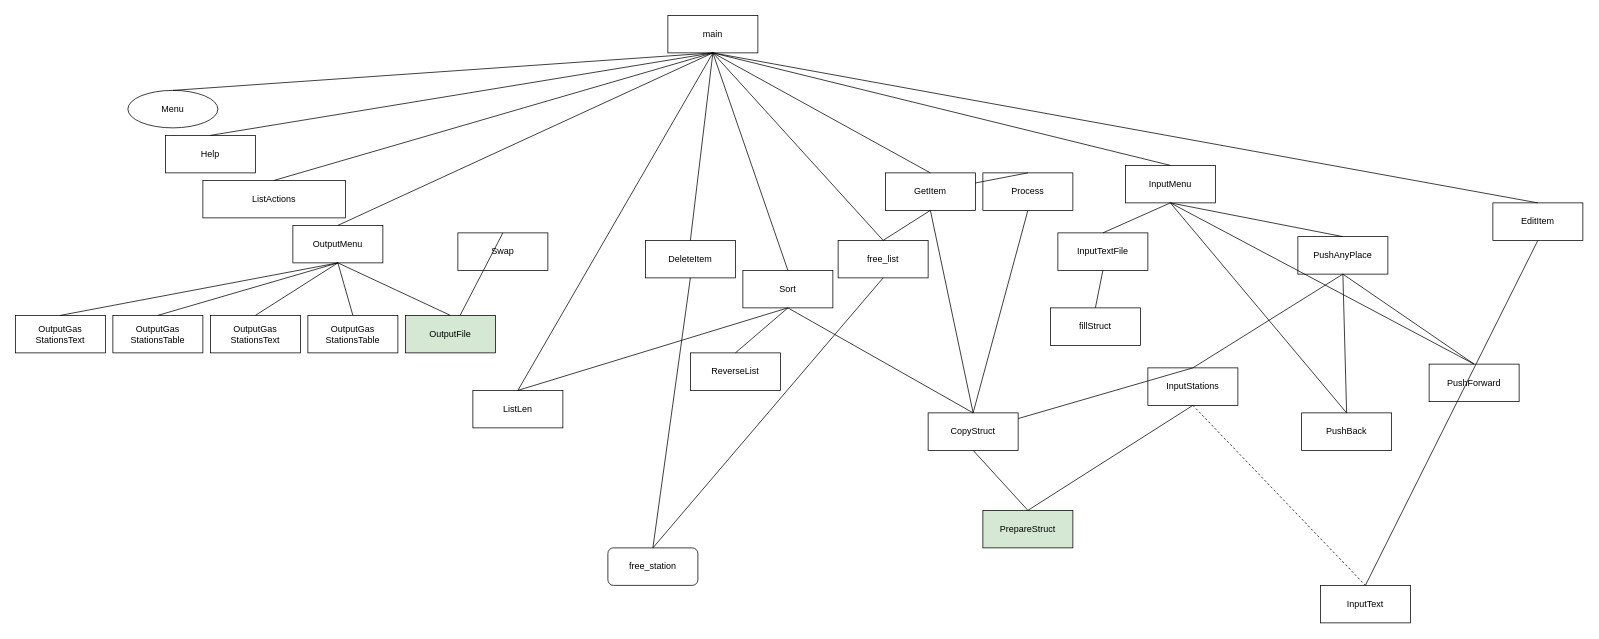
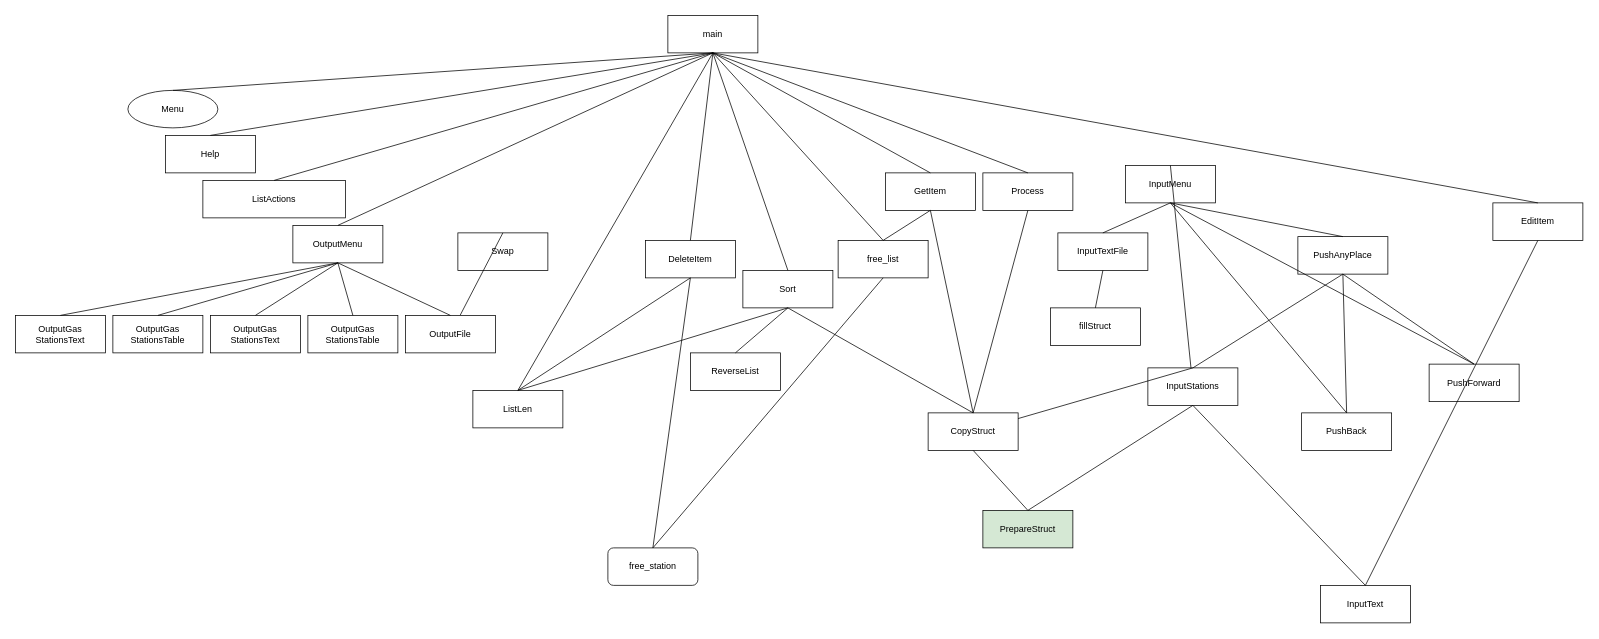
- <mxCell id="26" value="" style="endArrow=none;html=1;entryX=0.5;entryY=1;entryDx=0;entryDy=0;exitX=0.5;exitY=0;exitDx=0;exitDy=0;" parent="1" source="5" target="2" edge="1"><mxGeometry width="50" height="50" relative="1" as="geometry"><mxPoint x="700" y="110" as="sourcePoint" /><mxPoint x="750" y="60" as="targetPoint" /></mxGeometry></mxCell>
+ <mxCell id="26" value="" style="endArrow=none;html=1;exitX=0.5;exitY=0;exitDx=0;exitDy=0;" parent="1" source="5" target="16" edge="1"><mxGeometry width="50" height="50" relative="1" as="geometry"><mxPoint x="700" y="110" as="sourcePoint" /><mxPoint x="750" y="60" as="targetPoint" /></mxGeometry></mxCell>
- <mxCell id="35" value="" style="endArrow=none;html=1;exitX=0.5;exitY=0;exitDx=0;exitDy=0;" parent="1" source="17" target="12" edge="1"><mxGeometry width="50" height="50" relative="1" as="geometry"><mxPoint x="1200" y="160" as="sourcePoint" /><mxPoint x="1250" y="110" as="targetPoint" /></mxGeometry></mxCell>
+ <mxCell id="35" value="" style="endArrow=none;html=1;entryX=0.5;entryY=1;entryDx=0;entryDy=0;exitX=0.5;exitY=0;exitDx=0;exitDy=0;" parent="1" source="17" target="2" edge="1"><mxGeometry width="50" height="50" relative="1" as="geometry"><mxPoint x="1200" y="160" as="sourcePoint" /><mxPoint x="1250" y="110" as="targetPoint" /></mxGeometry></mxCell>
+ <mxCell id="42" value="" style="endArrow=none;html=1;entryX=0.5;entryY=1;entryDx=0;entryDy=0;exitX=0.5;exitY=0;exitDx=0;exitDy=0;" parent="1" source="8" target="9" edge="1"><mxGeometry width="50" height="50" relative="1" as="geometry"><mxPoint x="560" y="-30" as="sourcePoint" /><mxPoint x="610" y="-80" as="targetPoint" /></mxGeometry></mxCell>
- <mxCell id="68" value="OutputFile" style="rounded=0;whiteSpace=wrap;html=1;fillColor=#d5e8d4;" parent="1" vertex="1"><mxGeometry x="540" y="420" width="120" height="50" as="geometry" /></mxCell>
+ <mxCell id="68" value="OutputFile" style="rounded=0;whiteSpace=wrap;html=1;" parent="1" vertex="1"><mxGeometry x="540" y="420" width="120" height="50" as="geometry" /></mxCell>
- <mxCell id="53" value="" style="endArrow=none;html=1;exitX=0.5;exitY=1;exitDx=0;exitDy=0;entryX=0.5;entryY=0;entryDx=0;entryDy=0;dashed=1;" parent="1" source="16" target="52" edge="1"><mxGeometry width="50" height="50" relative="1" as="geometry"><mxPoint x="1200" y="650" as="sourcePoint" /><mxPoint x="1250" y="600" as="targetPoint" /></mxGeometry></mxCell>
+ <mxCell id="53" value="" style="endArrow=none;html=1;exitX=0.5;exitY=1;exitDx=0;exitDy=0;entryX=0.5;entryY=0;entryDx=0;entryDy=0;" parent="1" source="16" target="52" edge="1"><mxGeometry width="50" height="50" relative="1" as="geometry"><mxPoint x="1200" y="650" as="sourcePoint" /><mxPoint x="1250" y="600" as="targetPoint" /></mxGeometry></mxCell>
